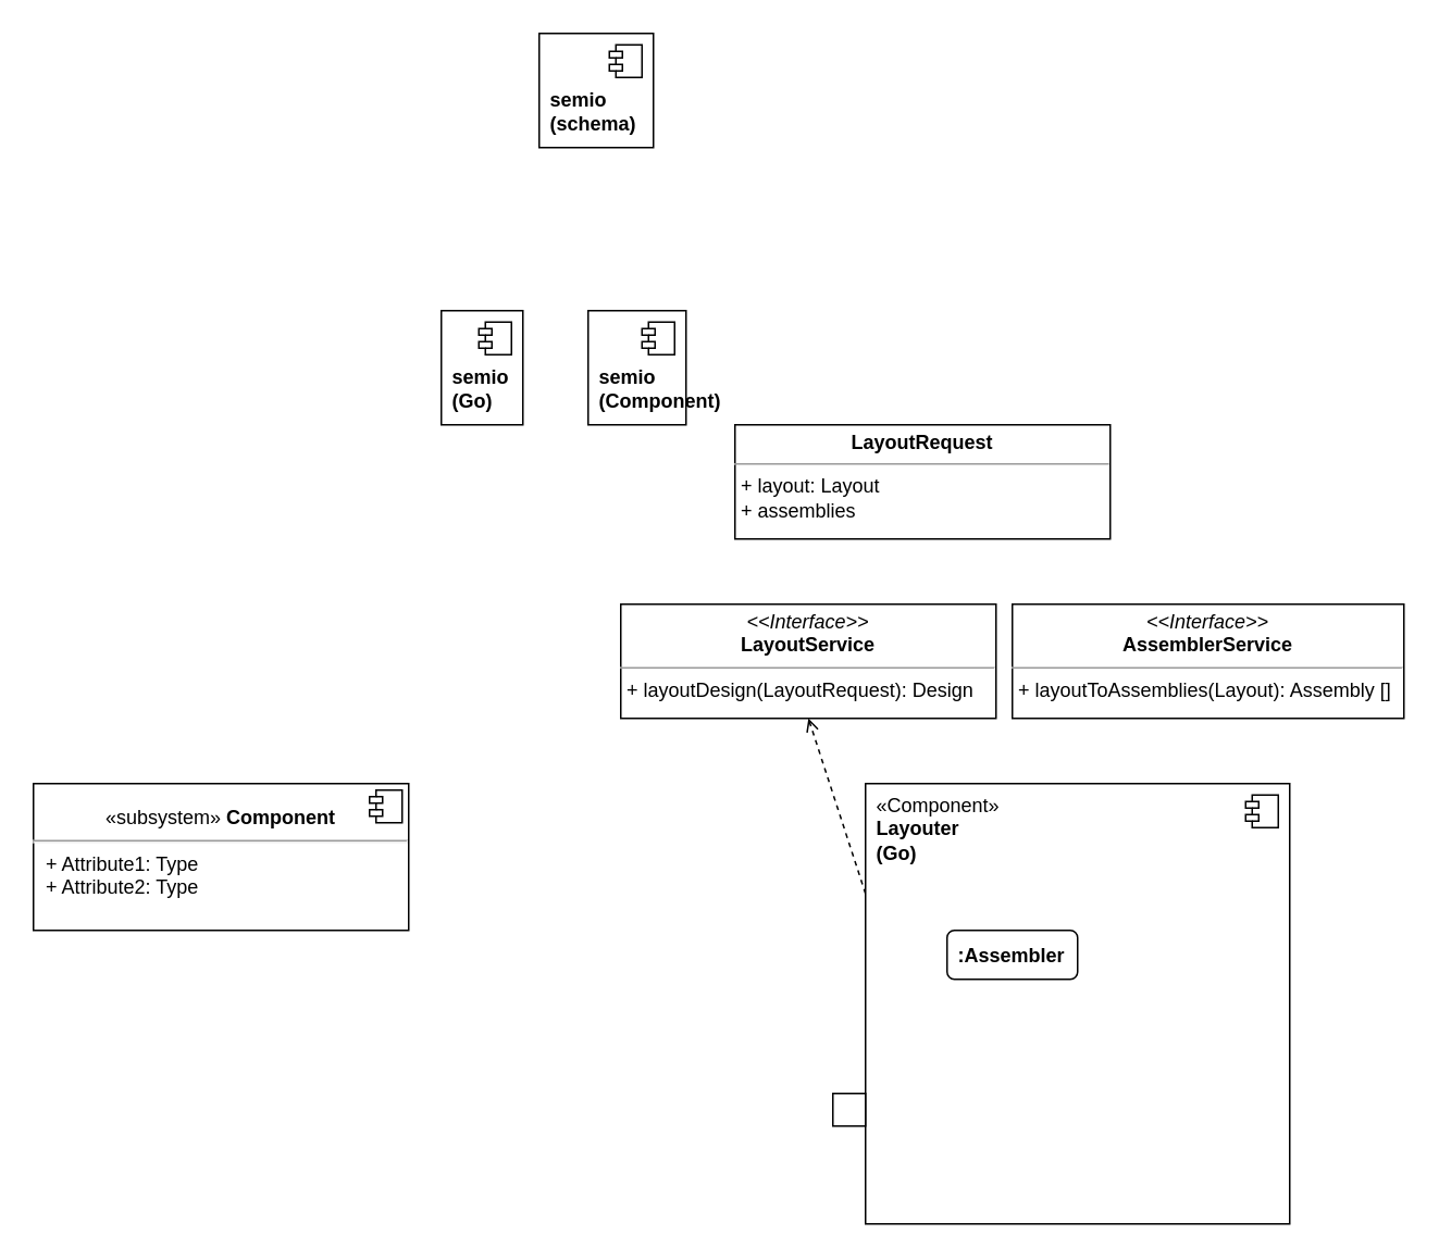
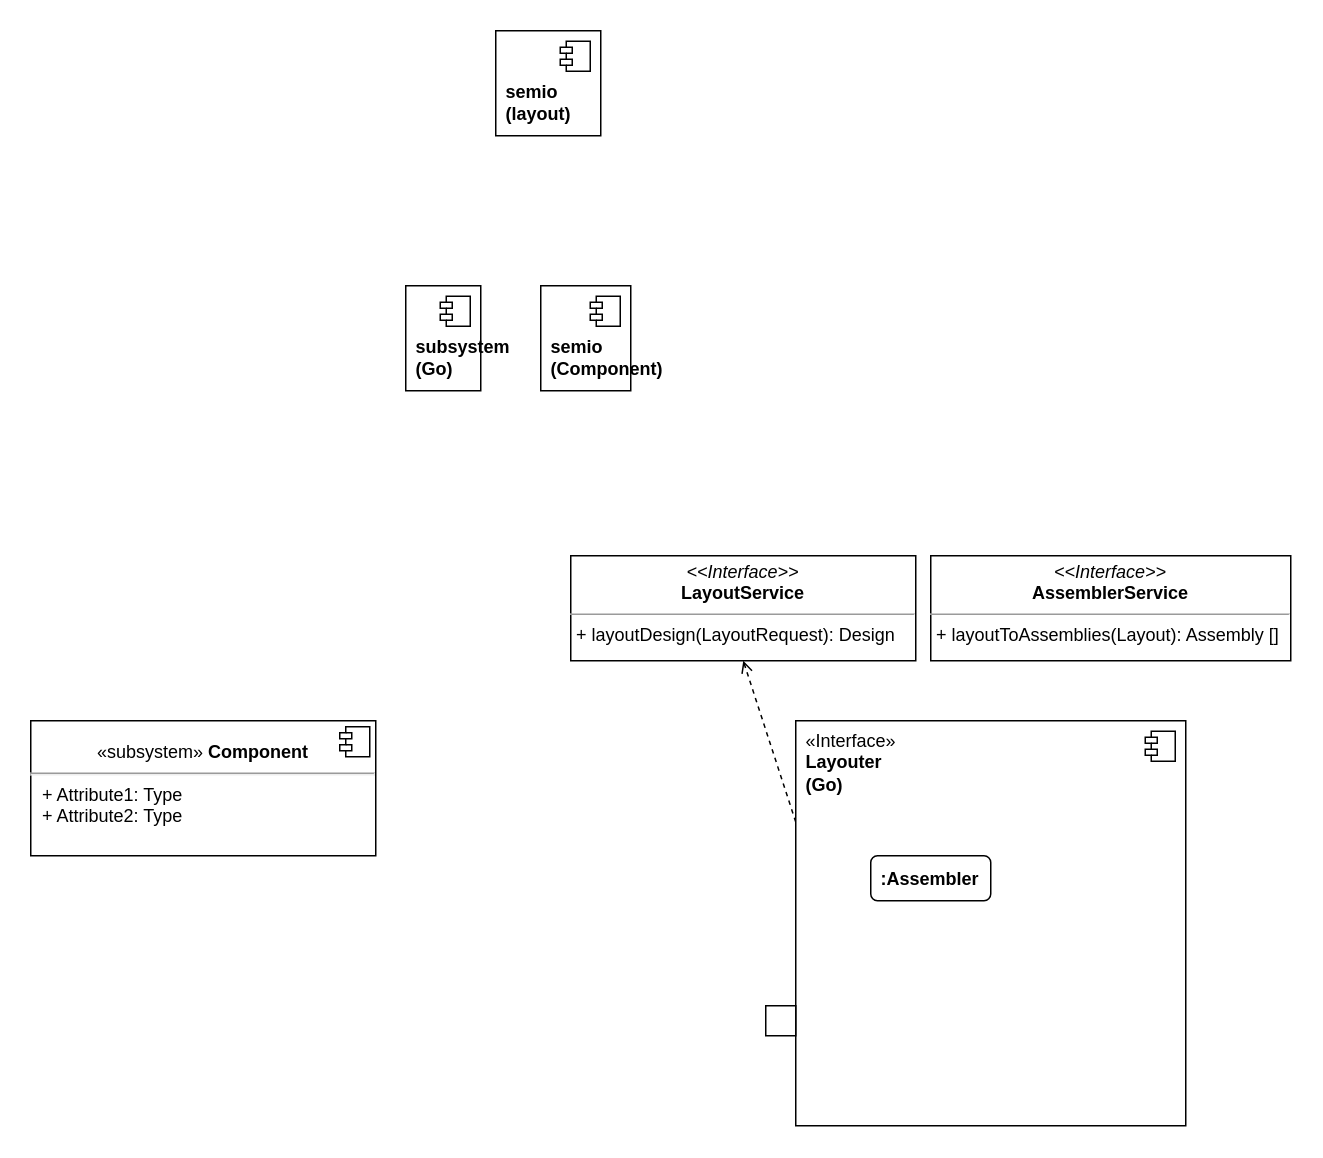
- <mxCell id="9" value="&lt;b&gt;semio&lt;br&gt;(schema)&lt;br&gt;&lt;/b&gt;" style="html=1;dropTarget=0;align=left;spacingLeft=5;verticalAlign=bottom;spacingBottom=5;" vertex="1" parent="1"><mxGeometry x="330" y="20" width="70" height="70" as="geometry" /></mxCell>
+ <mxCell id="9" value="&lt;b&gt;semio&lt;br&gt;(layout)&lt;br&gt;&lt;/b&gt;" style="html=1;dropTarget=0;align=left;spacingLeft=5;verticalAlign=bottom;spacingBottom=5;" vertex="1" parent="1"><mxGeometry x="330" y="20" width="70" height="70" as="geometry" /></mxCell>
- <mxCell id="5" value="&lt;b&gt;semio&lt;br&gt;(Go)&lt;br&gt;&lt;/b&gt;" style="html=1;dropTarget=0;align=left;spacingLeft=5;verticalAlign=bottom;spacingBottom=5;" vertex="1" parent="1"><mxGeometry x="270" width="50" height="70" as="geometry" y="190" /></mxCell>
+ <mxCell id="5" value="&lt;b&gt;subsystem&lt;br&gt;(Go)&lt;br&gt;&lt;/b&gt;" style="html=1;dropTarget=0;align=left;spacingLeft=5;verticalAlign=bottom;spacingBottom=5;" vertex="1" parent="1"><mxGeometry x="270" width="50" height="70" as="geometry" y="190" /></mxCell>
- <mxCell id="17" value="&lt;p style=&quot;margin: 0px ; margin-top: 4px ; text-align: center&quot;&gt;&lt;b&gt;LayoutRequest&lt;/b&gt;&lt;/p&gt;&lt;hr size=&quot;1&quot;&gt;&lt;p style=&quot;margin: 0px ; margin-left: 4px&quot;&gt;+ layout: Layout&lt;br&gt;&lt;/p&gt;&lt;p style=&quot;margin: 0px ; margin-left: 4px&quot;&gt;+ assemblies&lt;/p&gt;" style="verticalAlign=top;align=left;overflow=fill;fontSize=12;fontFamily=Helvetica;html=1;" vertex="1" parent="1"><mxGeometry x="450" y="260" width="230" height="70" as="geometry" /></mxCell>
- <mxCell id="12" value="«Component»&lt;br&gt;&lt;b&gt;Layouter&lt;br&gt;(Go)&lt;br&gt;&lt;/b&gt;" style="html=1;dropTarget=0;align=left;spacingLeft=5;verticalAlign=top;spacingBottom=5;" vertex="1" parent="1"><mxGeometry x="530" y="480" width="260" height="270" as="geometry" /></mxCell>
+ <mxCell id="12" value="«Interface»&lt;br&gt;&lt;b&gt;Layouter&lt;br&gt;(Go)&lt;br&gt;&lt;/b&gt;" style="html=1;dropTarget=0;align=left;spacingLeft=5;verticalAlign=top;spacingBottom=5;" vertex="1" parent="1"><mxGeometry x="530" y="480" width="260" height="270" as="geometry" /></mxCell>
